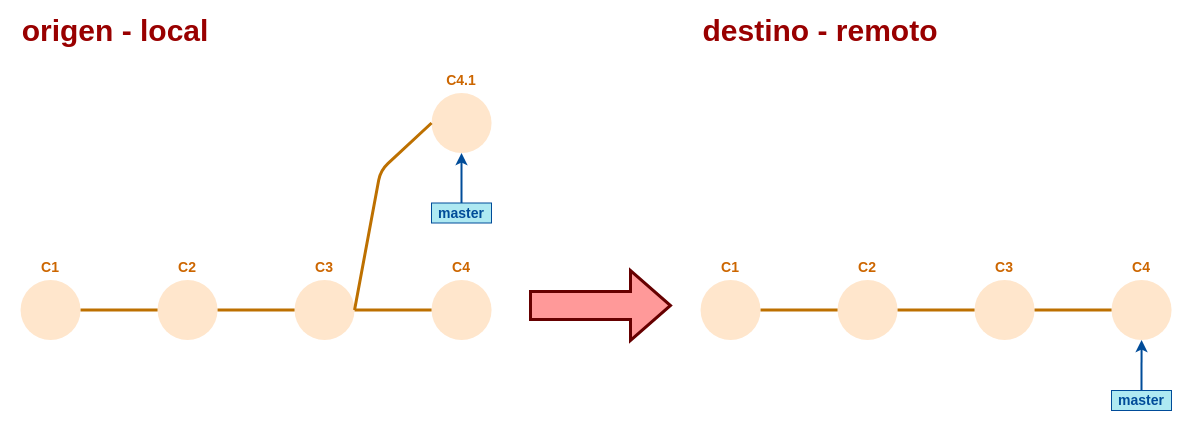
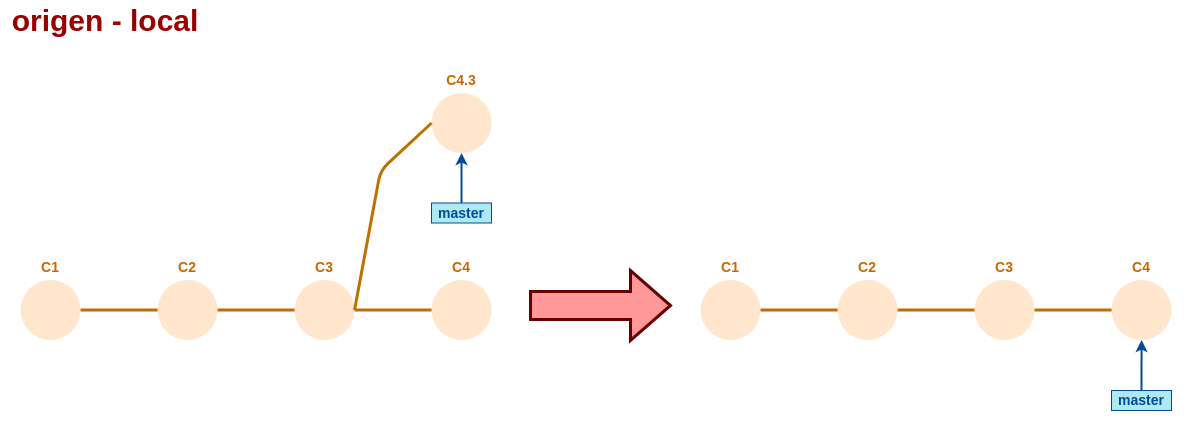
- <mxCell id="18" value="origen - local" style="text;html=1;strokeColor=none;fillColor=none;align=center;verticalAlign=middle;whiteSpace=wrap;rounded=0;fontSize=30;fontStyle=1;fontColor=#990000;" vertex="1" parent="1"><mxGeometry x="20" y="20" width="190" height="20" as="geometry" /></mxCell>
+ <mxCell id="18" value="origen - local" style="text;html=1;strokeColor=none;fillColor=none;align=center;verticalAlign=middle;whiteSpace=wrap;rounded=0;fontSize=30;fontStyle=1;fontColor=#990000;" vertex="1" parent="1"><mxGeometry x="10" y="10" width="190" height="20" as="geometry" /></mxCell>
- <mxCell id="27" value="destino - remoto" style="text;html=1;strokeColor=none;fillColor=none;align=center;verticalAlign=middle;whiteSpace=wrap;rounded=0;fontSize=30;fontStyle=1;fontColor=#990000;" vertex="1" parent="1"><mxGeometry x="700" y="20" width="240" height="20" as="geometry" /></mxCell>
- <mxCell id="16" value="C4.1" style="text;html=1;strokeColor=none;fillColor=none;align=center;verticalAlign=middle;whiteSpace=wrap;rounded=0;fontStyle=1;fontSize=14;fontColor=#CC6600;" parent="1" vertex="1"><mxGeometry x="441.059" y="69.5" width="40" height="20" as="geometry" /></mxCell>
+ <mxCell id="16" value="C4.3" style="text;html=1;strokeColor=none;fillColor=none;align=center;verticalAlign=middle;whiteSpace=wrap;rounded=0;fontStyle=1;fontSize=14;fontColor=#CC6600;" parent="1" vertex="1"><mxGeometry x="441.059" y="69.5" width="40" height="20" as="geometry" /></mxCell>
